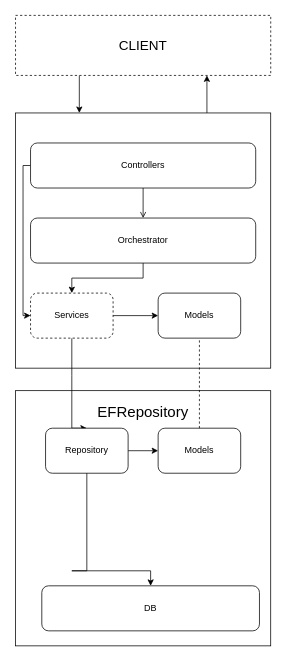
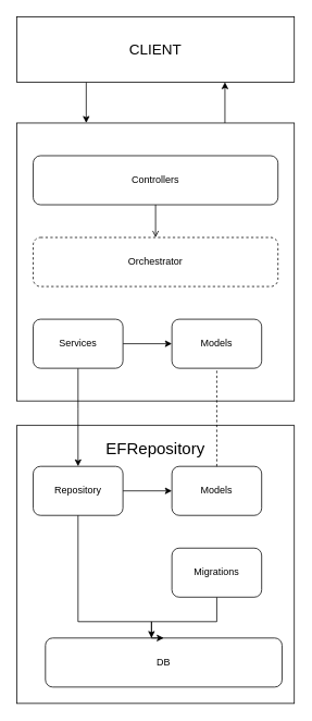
- <mxCell id="24" value="&lt;font style=&quot;font-size: 18px&quot;&gt;CLIENT&lt;/font&gt;" style="rounded=0;whiteSpace=wrap;html=1;fontSize=20;dashed=1;" vertex="1" parent="1"><mxGeometry x="20" y="20" width="340" height="80" as="geometry" /></mxCell>
+ <mxCell id="24" value="&lt;font style=&quot;font-size: 18px&quot;&gt;CLIENT&lt;/font&gt;" style="rounded=0;whiteSpace=wrap;html=1;fontSize=20;" vertex="1" parent="1"><mxGeometry x="20" y="20" width="340" height="80" as="geometry" /></mxCell>
- <mxCell id="6" style="edgeStyle=orthogonalEdgeStyle;rounded=0;orthogonalLoop=1;jettySize=auto;html=1;exitX=0;exitY=0.5;exitDx=0;exitDy=0;entryX=0;entryY=0.5;entryDx=0;entryDy=0;" parent="1" source="7" target="11" edge="1"><mxGeometry relative="1" as="geometry"><Array as="points"><mxPoint x="30" y="220" /><mxPoint x="30" y="420" /></Array></mxGeometry></mxCell>
- <mxCell id="18" value="Orchestrator" style="rounded=1;whiteSpace=wrap;html=1;" parent="1" vertex="1"><mxGeometry x="40" y="290" width="300" height="60" as="geometry" /></mxCell>
+ <mxCell id="18" value="Orchestrator" style="rounded=1;whiteSpace=wrap;html=1;dashed=1;" parent="1" vertex="1"><mxGeometry x="40" y="290" width="300" height="60" as="geometry" /></mxCell>
- <mxCell id="17" value="" style="edgeStyle=orthogonalEdgeStyle;rounded=0;orthogonalLoop=1;jettySize=auto;html=1;exitX=0.5;exitY=1;exitDx=0;exitDy=0;entryX=0.5;entryY=0;entryDx=0;entryDy=0;" parent="1" source="18" target="11" edge="1"><mxGeometry relative="1" as="geometry"><mxPoint x="95" y="370" as="targetPoint" /><Array as="points"><mxPoint x="190" y="370" /><mxPoint x="95" y="370" /></Array></mxGeometry></mxCell>
- <mxCell id="11" value="Services" style="rounded=1;whiteSpace=wrap;html=1;dashed=1;" parent="1" vertex="1"><mxGeometry x="40" y="390" width="110" height="60" as="geometry" /></mxCell>
+ <mxCell id="11" value="Services" style="rounded=1;whiteSpace=wrap;html=1;" parent="1" vertex="1"><mxGeometry x="40" y="390" width="110" height="60" as="geometry" /></mxCell>
- <mxCell id="14" value="Repository" style="rounded=1;whiteSpace=wrap;html=1;" parent="1" vertex="1"><mxGeometry x="60" y="570" width="110" height="60" as="geometry" /></mxCell>
+ <mxCell id="14" value="Repository" style="rounded=1;whiteSpace=wrap;html=1;" parent="1" vertex="1"><mxGeometry x="40" y="570" width="110" height="60" as="geometry" /></mxCell>
+ <mxCell id="16" value="Migrations" style="rounded=1;whiteSpace=wrap;html=1;" parent="1" vertex="1"><mxGeometry x="210" y="670" width="110" height="60" as="geometry" /></mxCell>
+ <mxCell id="15" value="" style="edgeStyle=orthogonalEdgeStyle;rounded=0;orthogonalLoop=1;jettySize=auto;html=1;" parent="1" source="16" target="21" edge="1"><mxGeometry relative="1" as="geometry"><Array as="points"><mxPoint x="265" y="760" /><mxPoint x="185" y="760" /></Array></mxGeometry></mxCell>
